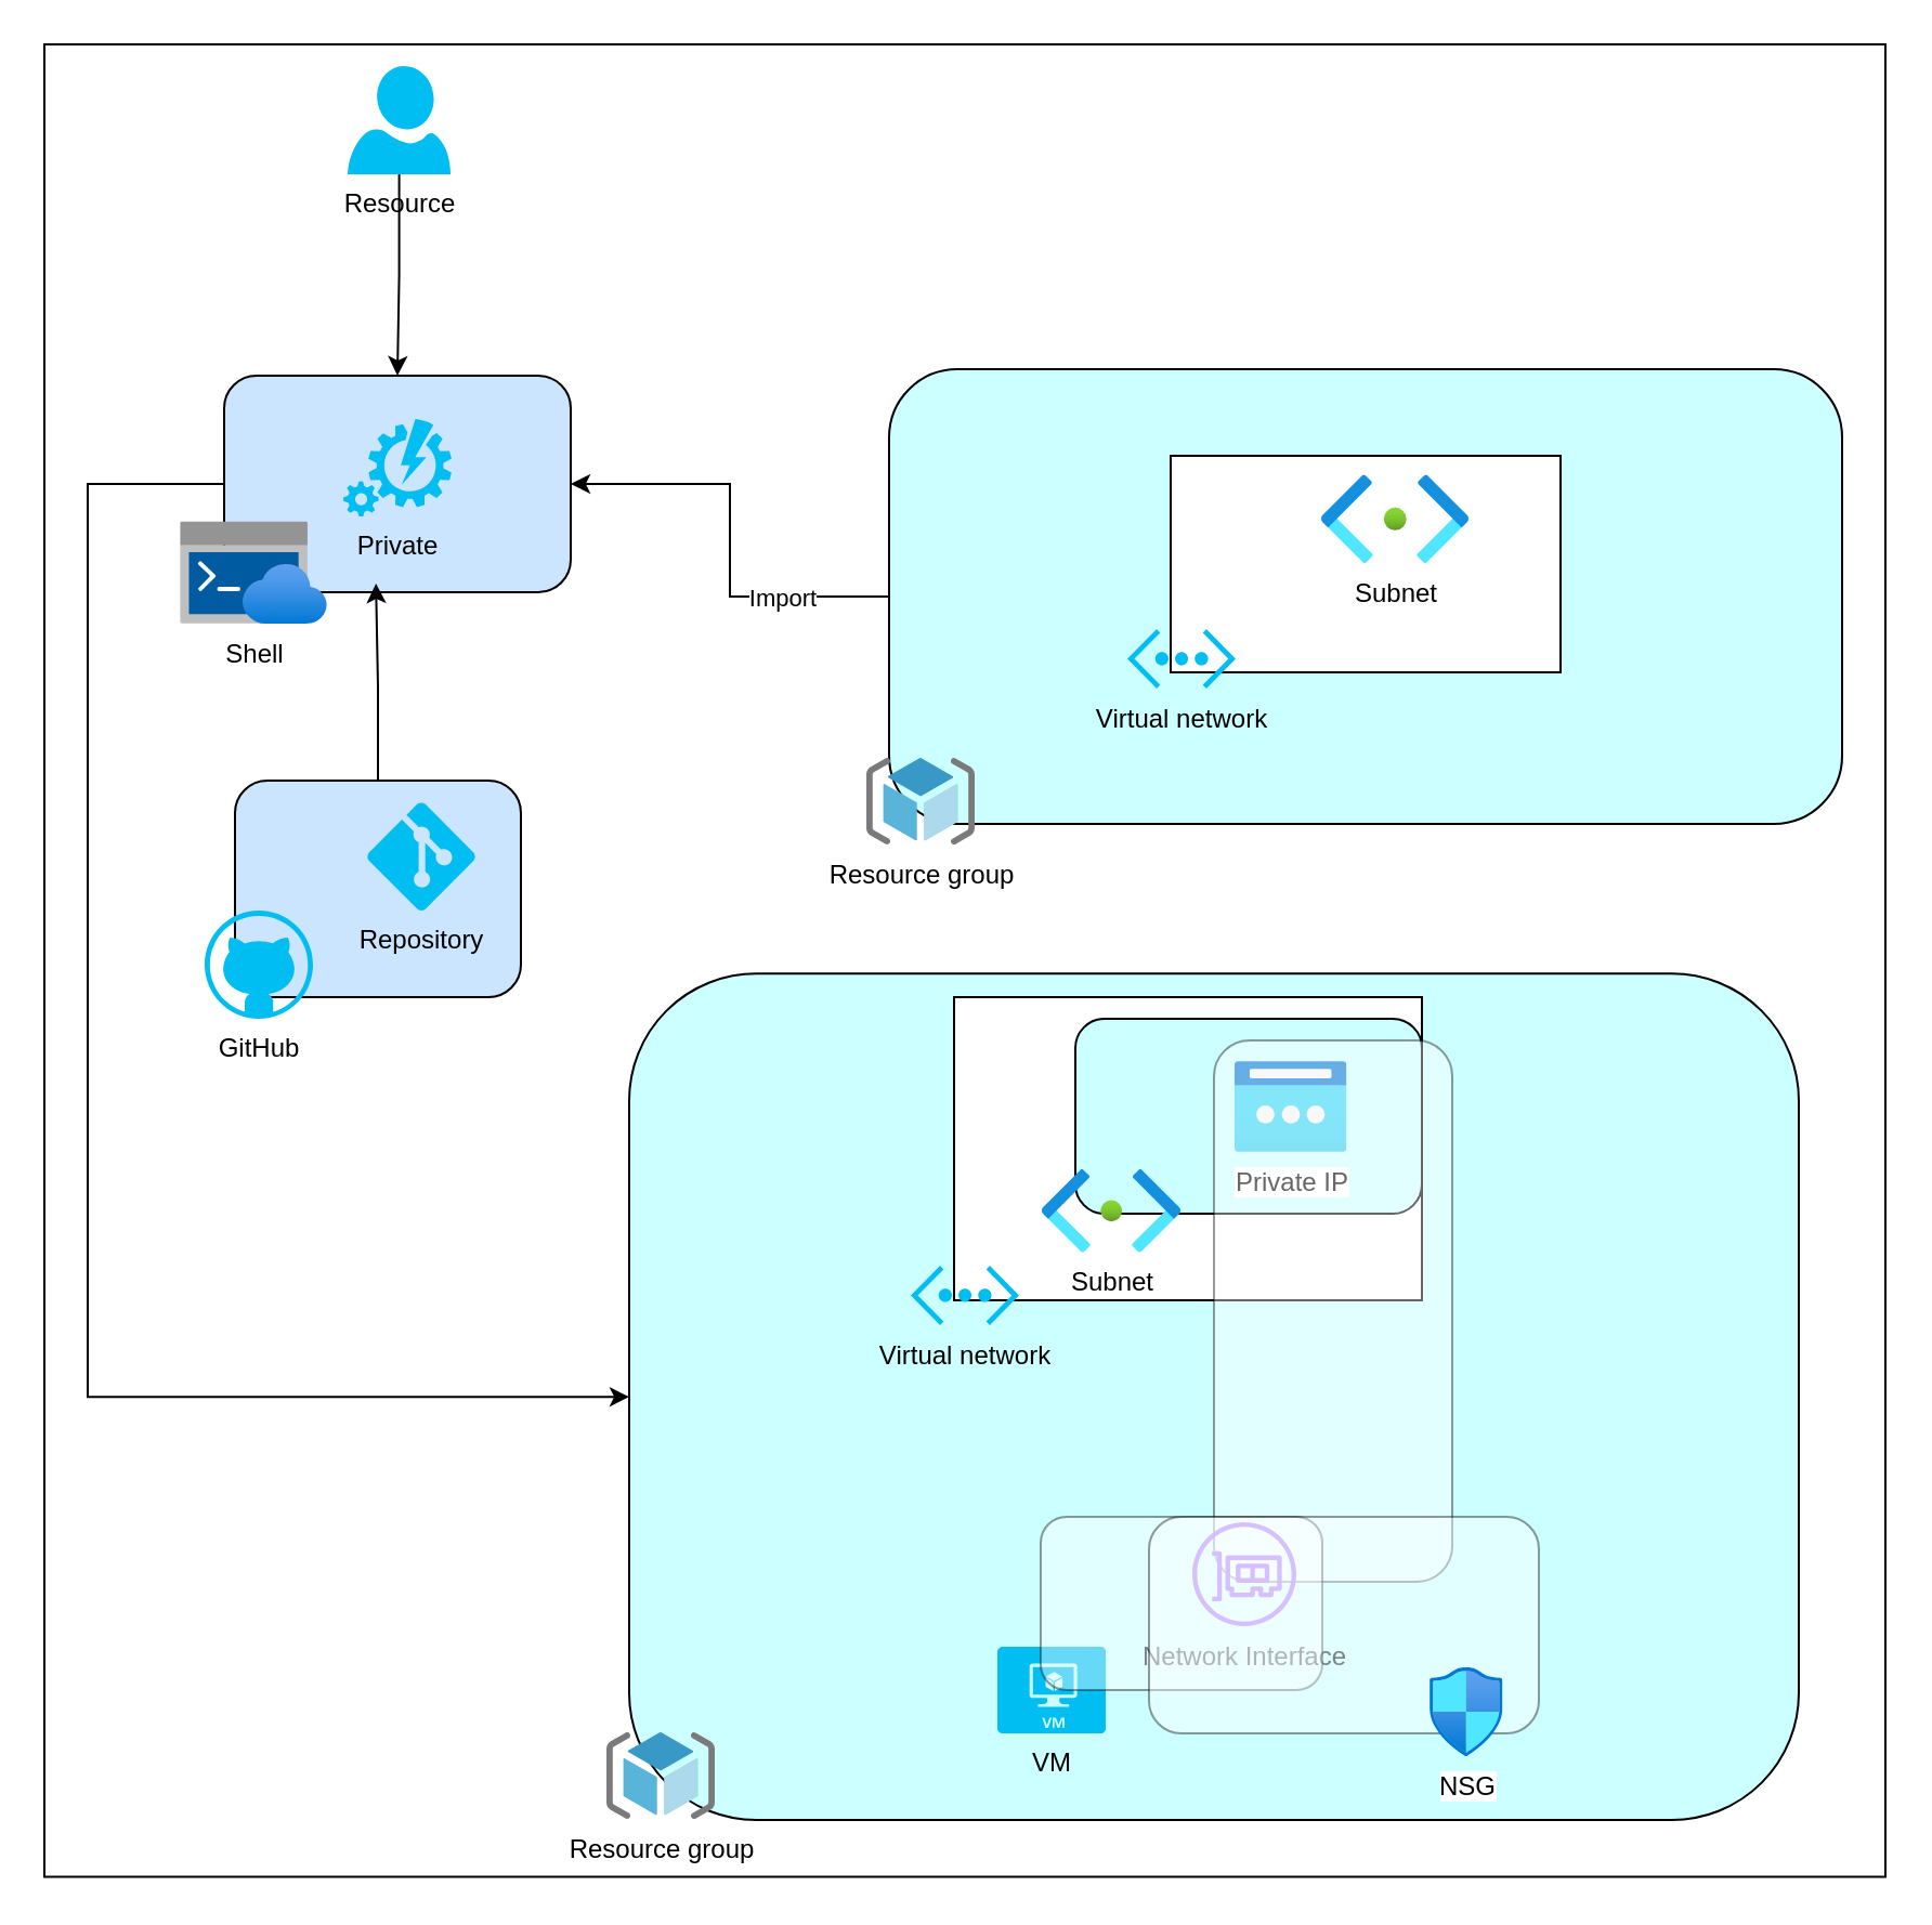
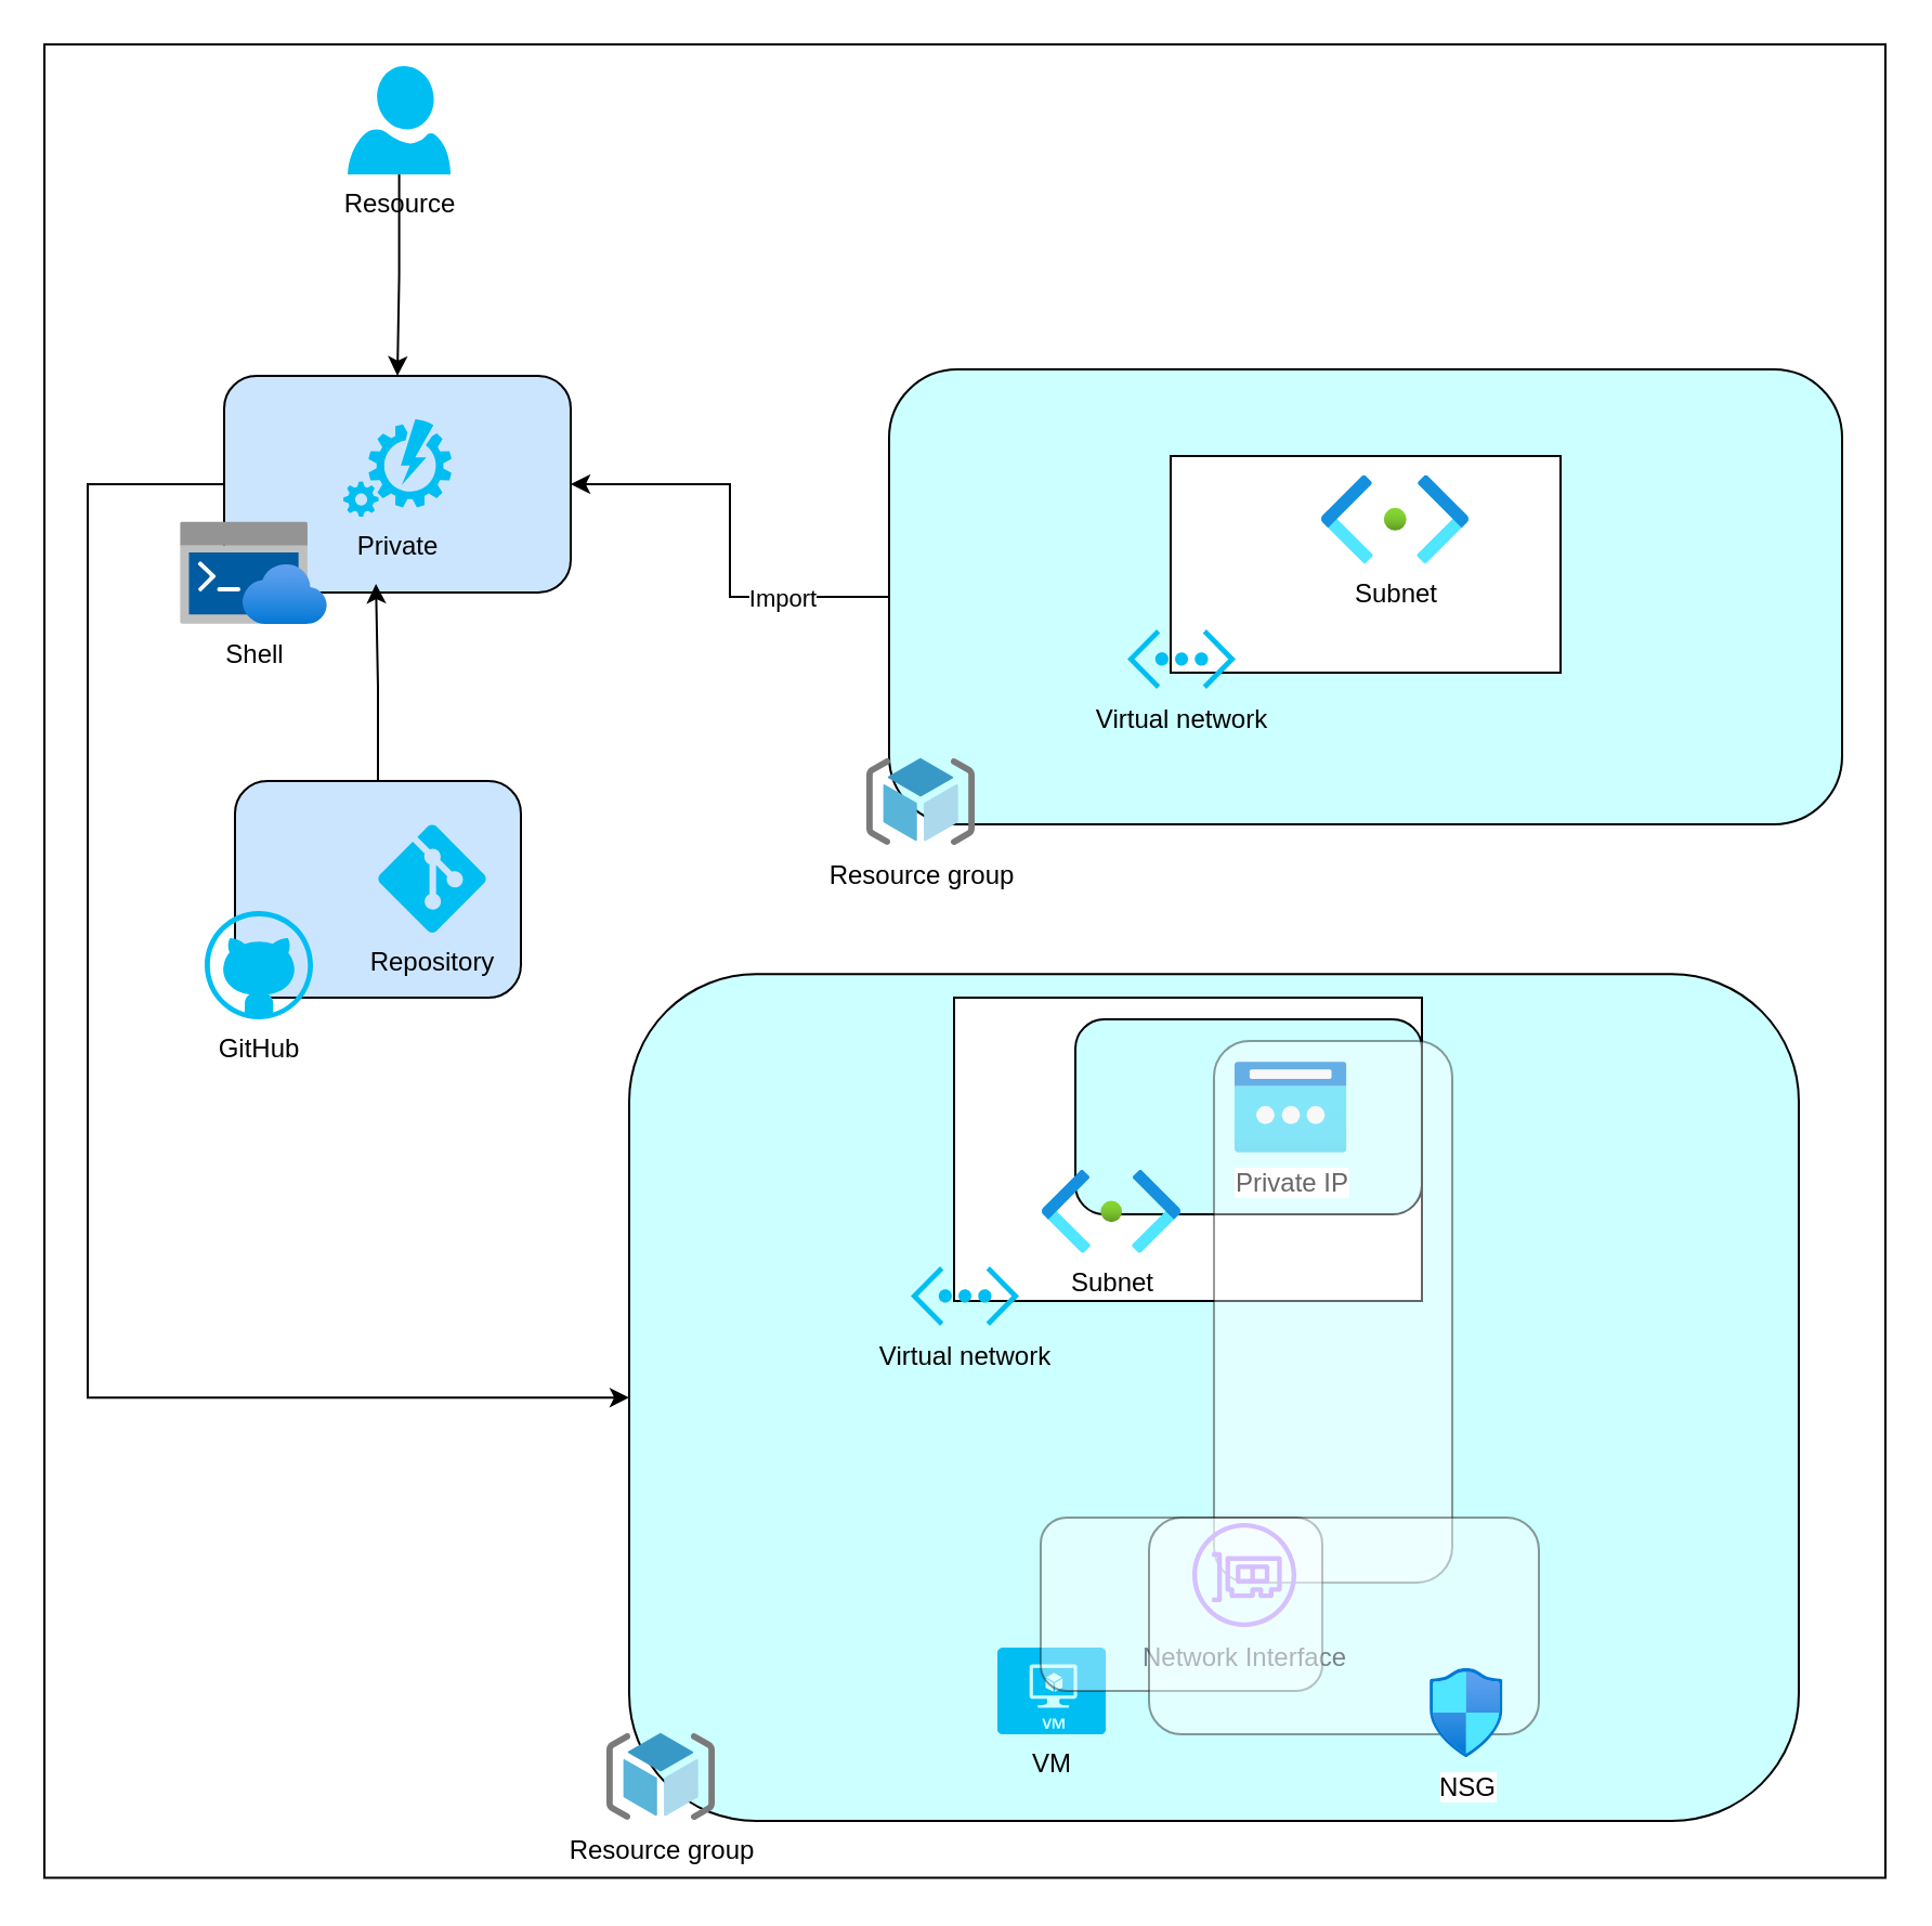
- <mxCell id="19" value="Repository" style="verticalLabelPosition=bottom;html=1;verticalAlign=top;align=center;strokeColor=none;fillColor=#00BEF2;shape=mxgraph.azure.git_repository;" vertex="1" parent="16"><mxGeometry x="75" y="10" width="50" height="50" as="geometry" /></mxCell>
+ <mxCell id="19" value="Repository" style="verticalLabelPosition=bottom;html=1;verticalAlign=top;align=center;strokeColor=none;fillColor=#00BEF2;shape=mxgraph.azure.git_repository;" vertex="1" parent="16"><mxGeometry x="80" y="20" width="50" height="50" as="geometry" /></mxCell>
